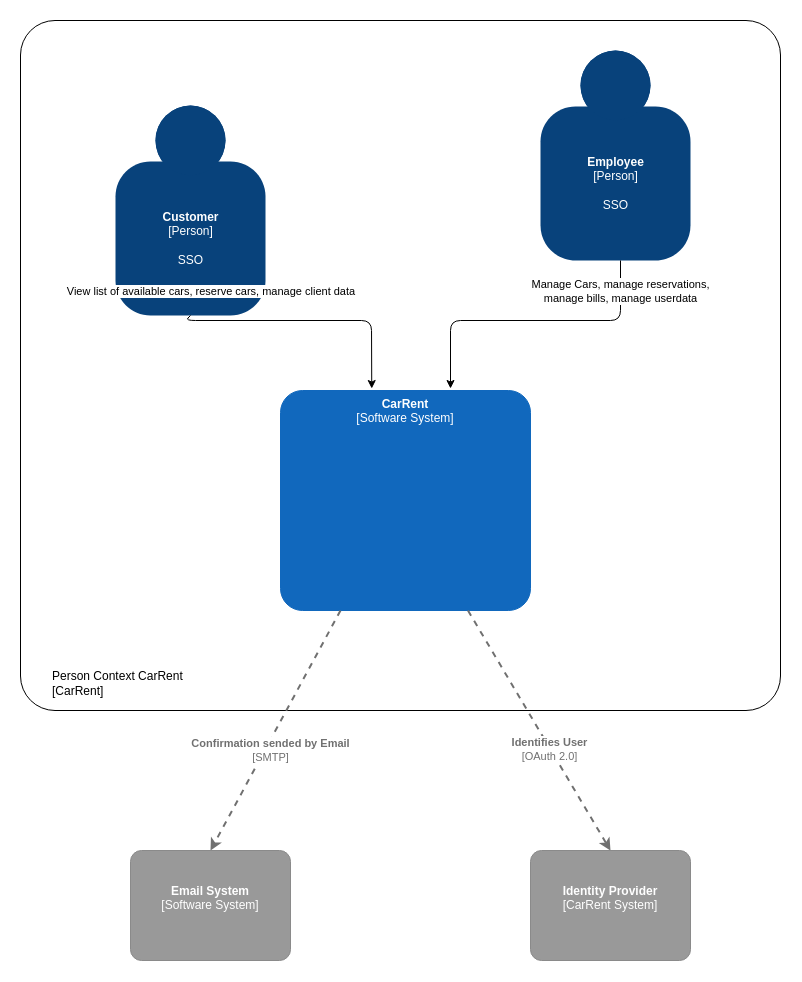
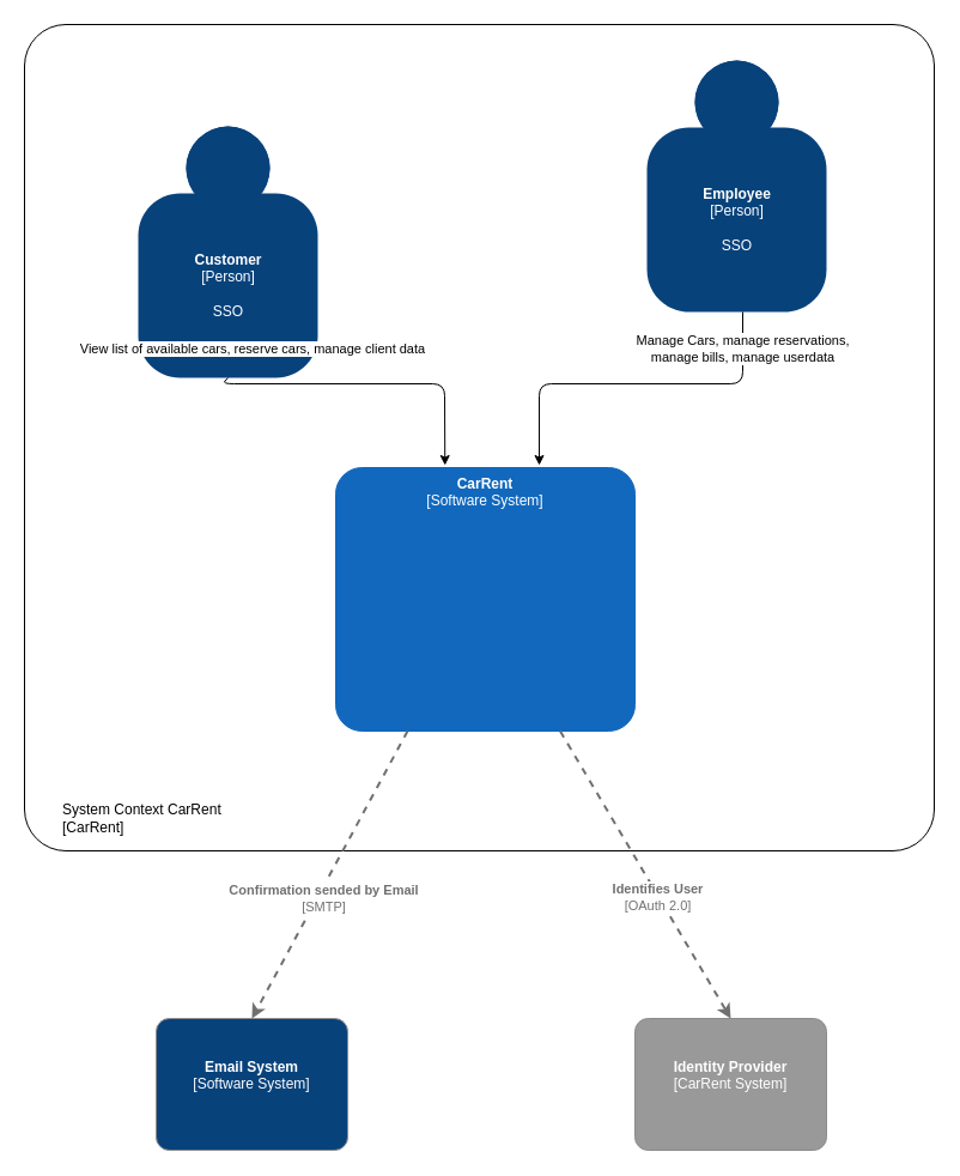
- <mxCell id="2" value="&lt;div style=&quot;&quot;&gt;Person Context CarRent&lt;/div&gt;&lt;div style=&quot;&quot;&gt;[CarRent]&lt;/div&gt;" style="rounded=1;whiteSpace=wrap;html=1;labelBackgroundColor=none;fillColor=#ffffff;fontColor=#000000;align=left;arcSize=5;strokeColor=#000000;verticalAlign=bottom;metaEdit=1;metaData={&quot;c4Type&quot;:{&quot;editable&quot;:false}};points=[[0.25,0,0],[0.5,0,0],[0.75,0,0],[1,0.25,0],[1,0.5,0],[1,0.75,0],[0.75,1,0],[0.5,1,0],[0.25,1,0],[0,0.75,0],[0,0.5,0],[0,0.25,0]];spacingTop=0;spacingLeft=30;spacingBottom=10;" parent="1" vertex="1"><mxGeometry x="20" y="20" width="760" height="690" as="geometry" /></mxCell>
+ <mxCell id="2" value="&lt;div style=&quot;&quot;&gt;System Context CarRent&lt;/div&gt;&lt;div style=&quot;&quot;&gt;[CarRent]&lt;/div&gt;" style="rounded=1;whiteSpace=wrap;html=1;labelBackgroundColor=none;fillColor=#ffffff;fontColor=#000000;align=left;arcSize=5;strokeColor=#000000;verticalAlign=bottom;metaEdit=1;metaData={&quot;c4Type&quot;:{&quot;editable&quot;:false}};points=[[0.25,0,0],[0.5,0,0],[0.75,0,0],[1,0.25,0],[1,0.5,0],[1,0.75,0],[0.75,1,0],[0.5,1,0],[0.25,1,0],[0,0.75,0],[0,0.5,0],[0,0.25,0]];spacingTop=0;spacingLeft=30;spacingBottom=10;" parent="1" vertex="1"><mxGeometry x="20" y="20" width="760" height="690" as="geometry" /></mxCell>
- <mxCell id="9" value="&lt;b&gt;Email System&lt;/b&gt;&lt;div&gt;[Software System]&lt;/div&gt;&lt;br&gt;&lt;div&gt;&lt;/div&gt;" style="rounded=1;whiteSpace=wrap;html=1;labelBackgroundColor=none;fillColor=#999999;fontColor=#ffffff;align=center;arcSize=10;strokeColor=#8A8A8A;metaEdit=1;metaData={&quot;c4Type&quot;:{&quot;editable&quot;:false}};points=[[0.25,0,0],[0.5,0,0],[0.75,0,0],[1,0.25,0],[1,0.5,0],[1,0.75,0],[0.75,1,0],[0.5,1,0],[0.25,1,0],[0,0.75,0],[0,0.5,0],[0,0.25,0]];" parent="1" vertex="1"><mxGeometry x="130" y="850" width="160" height="110.0" as="geometry" /></mxCell>
+ <mxCell id="9" value="&lt;b&gt;Email System&lt;/b&gt;&lt;div&gt;[Software System]&lt;/div&gt;&lt;br&gt;&lt;div&gt;&lt;/div&gt;" style="rounded=1;whiteSpace=wrap;html=1;labelBackgroundColor=none;fillColor=#08427b;fontColor=#ffffff;align=center;arcSize=10;strokeColor=#8A8A8A;metaEdit=1;metaData={&quot;c4Type&quot;:{&quot;editable&quot;:false}};points=[[0.25,0,0],[0.5,0,0],[0.75,0,0],[1,0.25,0],[1,0.5,0],[1,0.75,0],[0.75,1,0],[0.5,1,0],[0.25,1,0],[0,0.75,0],[0,0.5,0],[0,0.25,0]];" parent="1" vertex="1"><mxGeometry x="130" y="850" width="160" height="110.0" as="geometry" /></mxCell>
